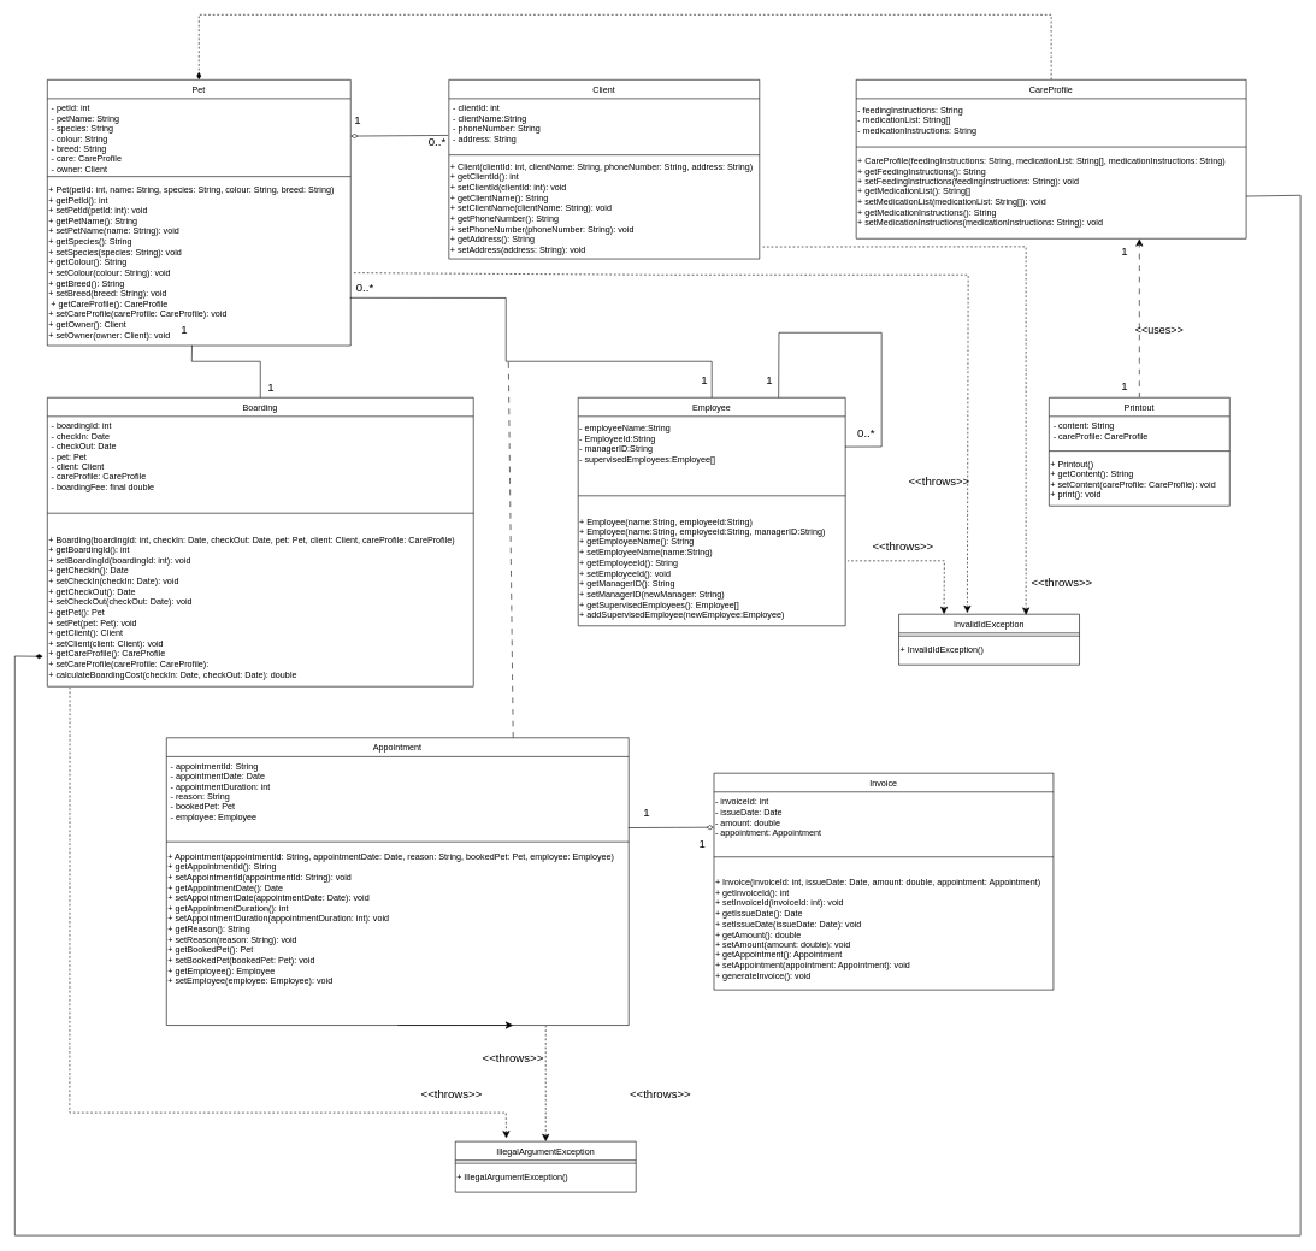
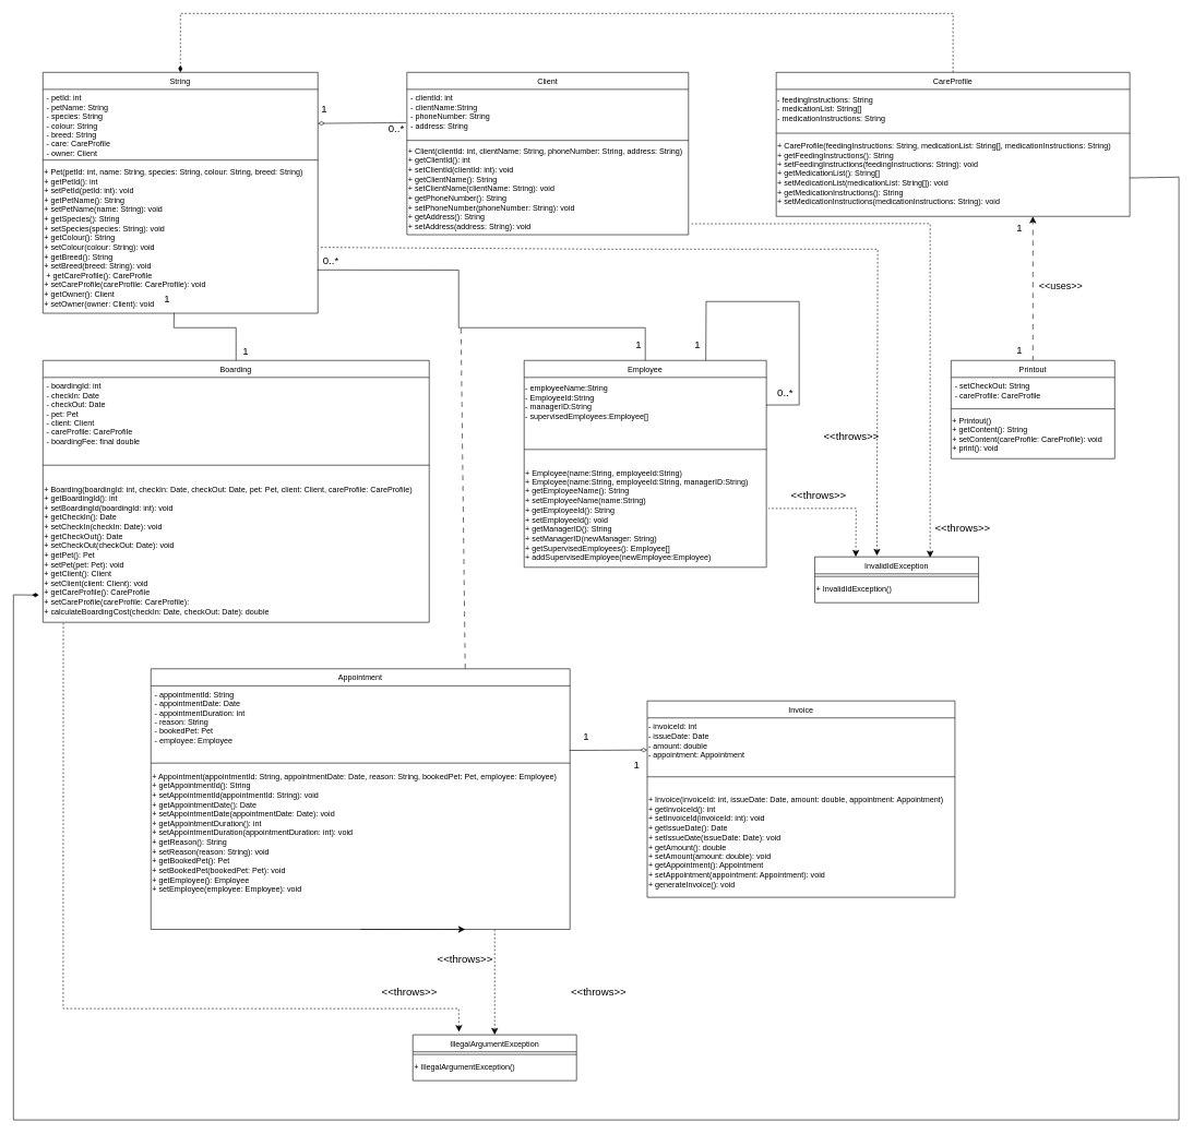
- <mxCell id="2" value="Pet" style="swimlane;fontStyle=0;align=center;verticalAlign=top;childLayout=stackLayout;horizontal=1;startSize=26;horizontalStack=0;resizeParent=1;resizeLast=0;collapsible=1;marginBottom=0;rounded=0;shadow=0;strokeWidth=1;" vertex="1" parent="1"><mxGeometry x="65" y="110" width="420" height="368" as="geometry"><mxRectangle x="550" y="140" width="160" height="26" as="alternateBounds" /></mxGeometry></mxCell>
+ <mxCell id="2" value="String" style="swimlane;fontStyle=0;align=center;verticalAlign=top;childLayout=stackLayout;horizontal=1;startSize=26;horizontalStack=0;resizeParent=1;resizeLast=0;collapsible=1;marginBottom=0;rounded=0;shadow=0;strokeWidth=1;" vertex="1" parent="1"><mxGeometry x="65" y="110" width="420" height="368" as="geometry"><mxRectangle x="550" y="140" width="160" height="26" as="alternateBounds" /></mxGeometry></mxCell>
- <mxCell id="50" value="&lt;font style=&quot;font-size: 15px;&quot;&gt;&amp;lt;&lt;font style=&quot;font-size: 15px;&quot;&gt;&amp;lt;uses&amp;gt;&amp;gt;&lt;/font&gt;&lt;/font&gt;" style="text;html=1;align=center;verticalAlign=middle;whiteSpace=wrap;rounded=0;fontSize=16;" vertex="1" parent="1"><mxGeometry x="1575" y="440" width="60" height="30" as="geometry" /></mxCell>
+ <mxCell id="50" value="&lt;font style=&quot;font-size: 15px;&quot;&gt;&amp;lt;&lt;font style=&quot;font-size: 15px;&quot;&gt;&amp;lt;uses&amp;gt;&amp;gt;&lt;/font&gt;&lt;/font&gt;" style="text;html=1;align=center;verticalAlign=middle;whiteSpace=wrap;rounded=0;fontSize=16;" vertex="1" parent="1"><mxGeometry x="1590" y="420" width="60" height="30" as="geometry" /></mxCell>
- <mxCell id="21" value="- content: String&#10;- careProfile: CareProfile   " style="text;align=left;verticalAlign=top;spacingLeft=4;spacingRight=4;overflow=hidden;rotatable=0;points=[[0,0.5],[1,0.5]];portConstraint=eastwest;" vertex="1" parent="20"><mxGeometry y="26" width="250" height="44" as="geometry" /></mxCell>
+ <mxCell id="21" value="- setCheckOut: String&#10;- careProfile: CareProfile   " style="text;align=left;verticalAlign=top;spacingLeft=4;spacingRight=4;overflow=hidden;rotatable=0;points=[[0,0.5],[1,0.5]];portConstraint=eastwest;" vertex="1" parent="20"><mxGeometry y="26" width="250" height="44" as="geometry" /></mxCell>
